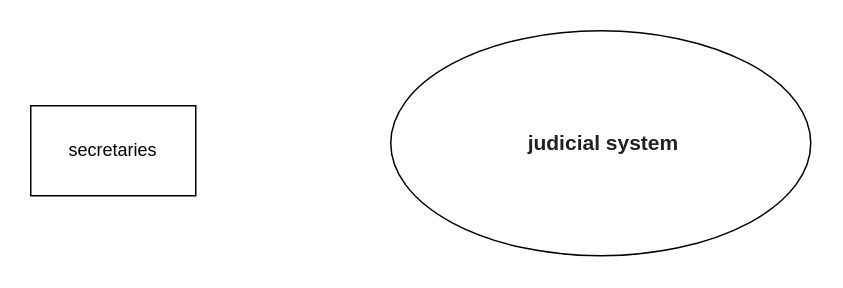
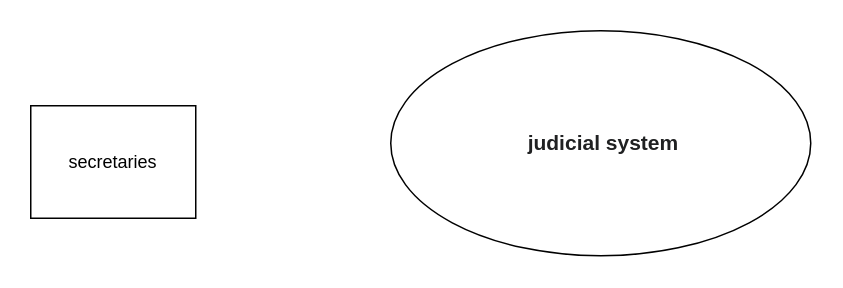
- <mxCell id="3" value="secretaries" style="rounded=0;whiteSpace=wrap;html=1;" vertex="1" parent="1"><mxGeometry x="20" y="70" width="110" height="60" as="geometry" /></mxCell>
+ <mxCell id="3" value="secretaries" style="rounded=0;whiteSpace=wrap;html=1;" vertex="1" parent="1"><mxGeometry x="20" y="70" width="110" height="75" as="geometry" /></mxCell>
